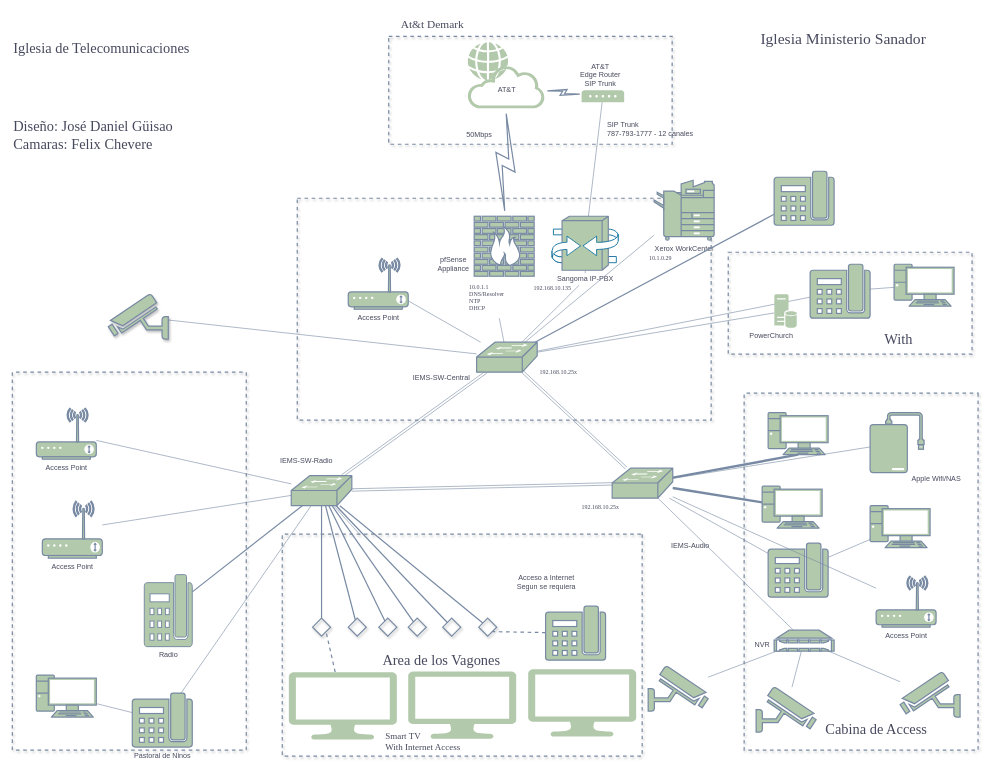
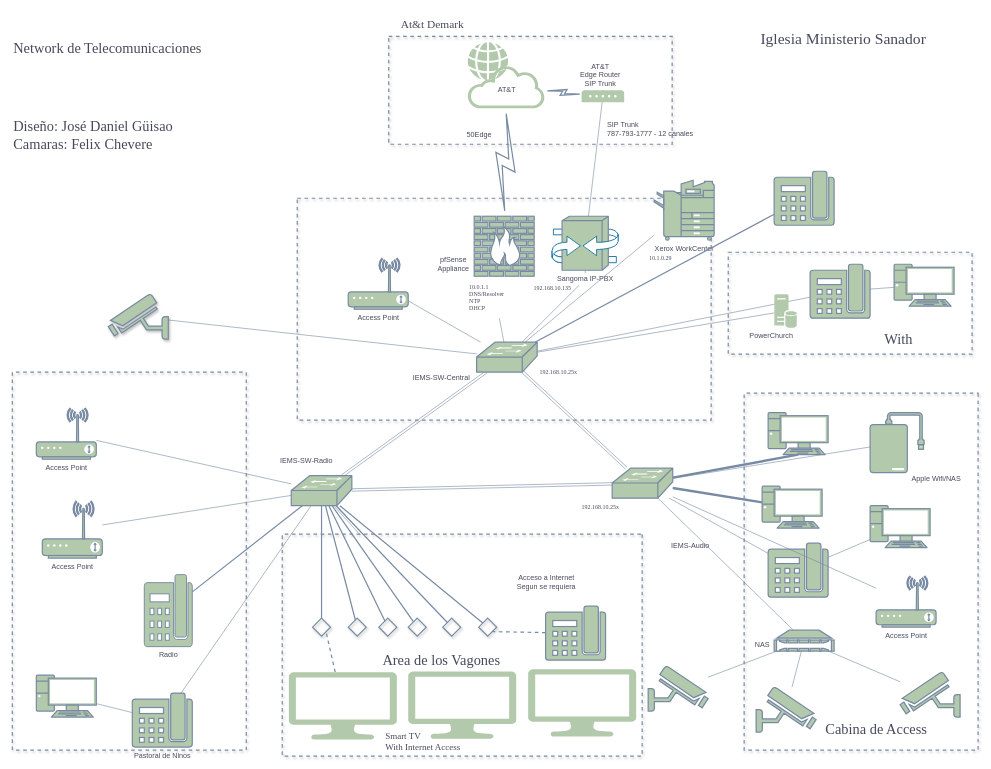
- <mxCell id="91" value="&lt;div&gt;Iglesia de Telecomunicaciones&lt;br&gt;&lt;/div&gt;" style="text;html=1;resizable=0;autosize=1;align=left;verticalAlign=middle;points=[];rounded=0;shadow=1;dashed=1;fontSize=24;fontFamily=Tahoma;fontColor=#46495D;" parent="1" vertex="1"><mxGeometry x="20" y="60" width="470" height="40" as="geometry" /></mxCell>
+ <mxCell id="91" value="&lt;div&gt;Network de Telecomunicaciones&lt;br&gt;&lt;/div&gt;" style="text;html=1;resizable=0;autosize=1;align=left;verticalAlign=middle;points=[];rounded=0;shadow=1;dashed=1;fontSize=24;fontFamily=Tahoma;fontColor=#46495D;" parent="1" vertex="1"><mxGeometry x="20" y="60" width="470" height="40" as="geometry" /></mxCell>
- <mxCell id="36" value="50Mbps" style="text;html=1;resizable=0;autosize=1;align=center;verticalAlign=middle;points=[];fillColor=none;strokeColor=none;fontColor=#46495D;" parent="1" vertex="1"><mxGeometry x="767.5" y="215" width="60" height="20" as="geometry" /></mxCell>
+ <mxCell id="36" value="50Edge" style="text;html=1;resizable=0;autosize=1;align=center;verticalAlign=middle;points=[];fillColor=none;strokeColor=none;fontColor=#46495D;" parent="1" vertex="1"><mxGeometry x="767.5" y="215" width="60" height="20" as="geometry" /></mxCell>
- <mxCell id="59" value="NVR" style="text;html=1;resizable=0;autosize=1;align=center;verticalAlign=middle;points=[];fillColor=none;strokeColor=none;fontColor=#46495D;" parent="57" vertex="1"><mxGeometry y="15" width="40" height="20" as="geometry" /></mxCell>
+ <mxCell id="59" value="NAS" style="text;html=1;resizable=0;autosize=1;align=center;verticalAlign=middle;points=[];fillColor=none;strokeColor=none;fontColor=#46495D;" parent="57" vertex="1"><mxGeometry y="15" width="40" height="20" as="geometry" /></mxCell>
